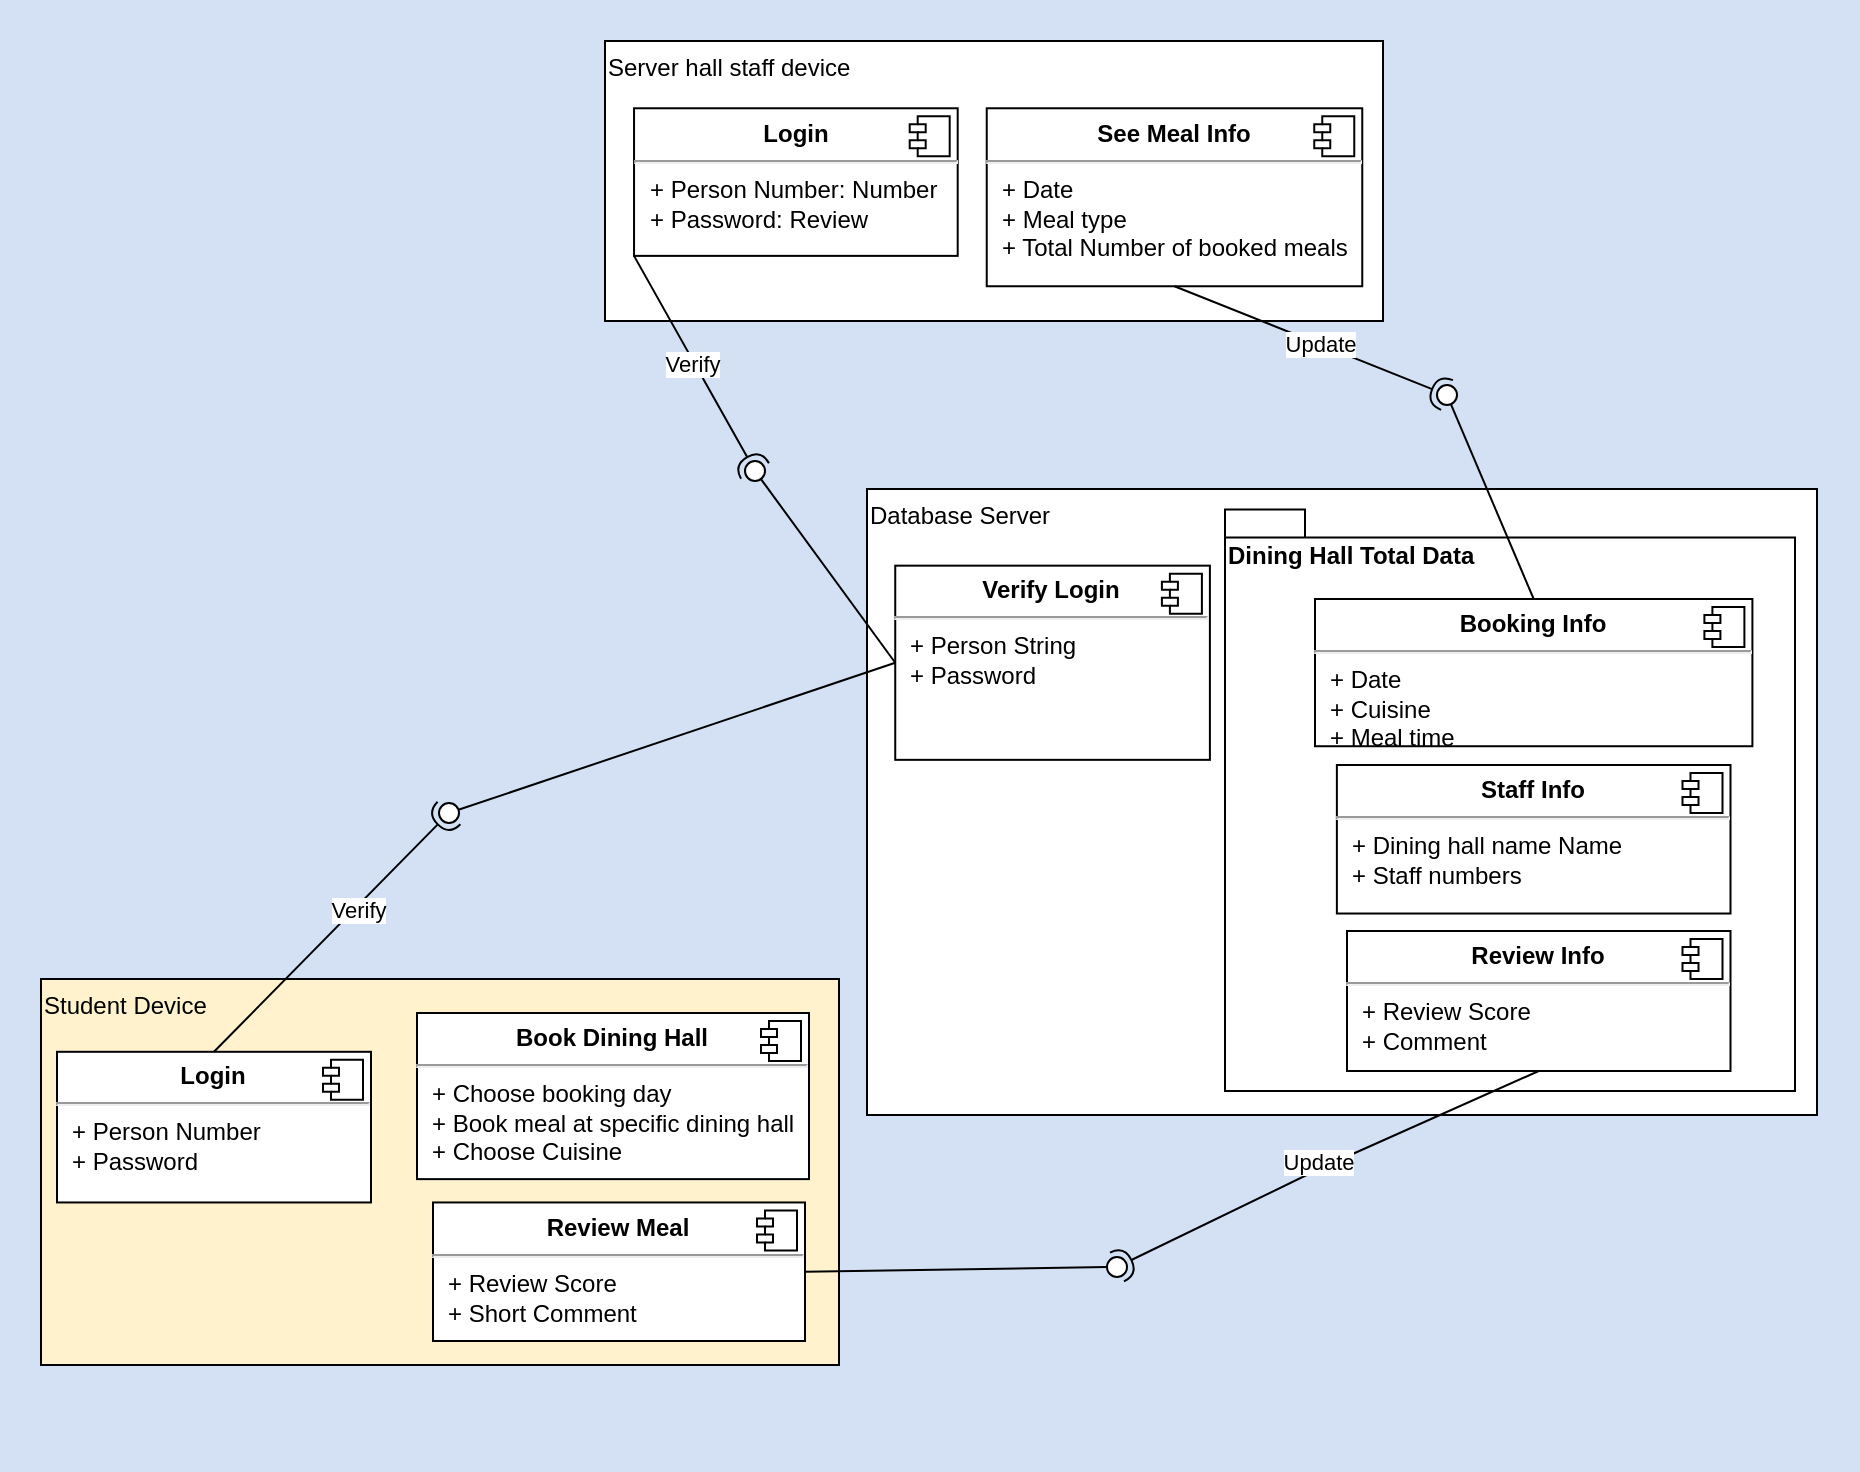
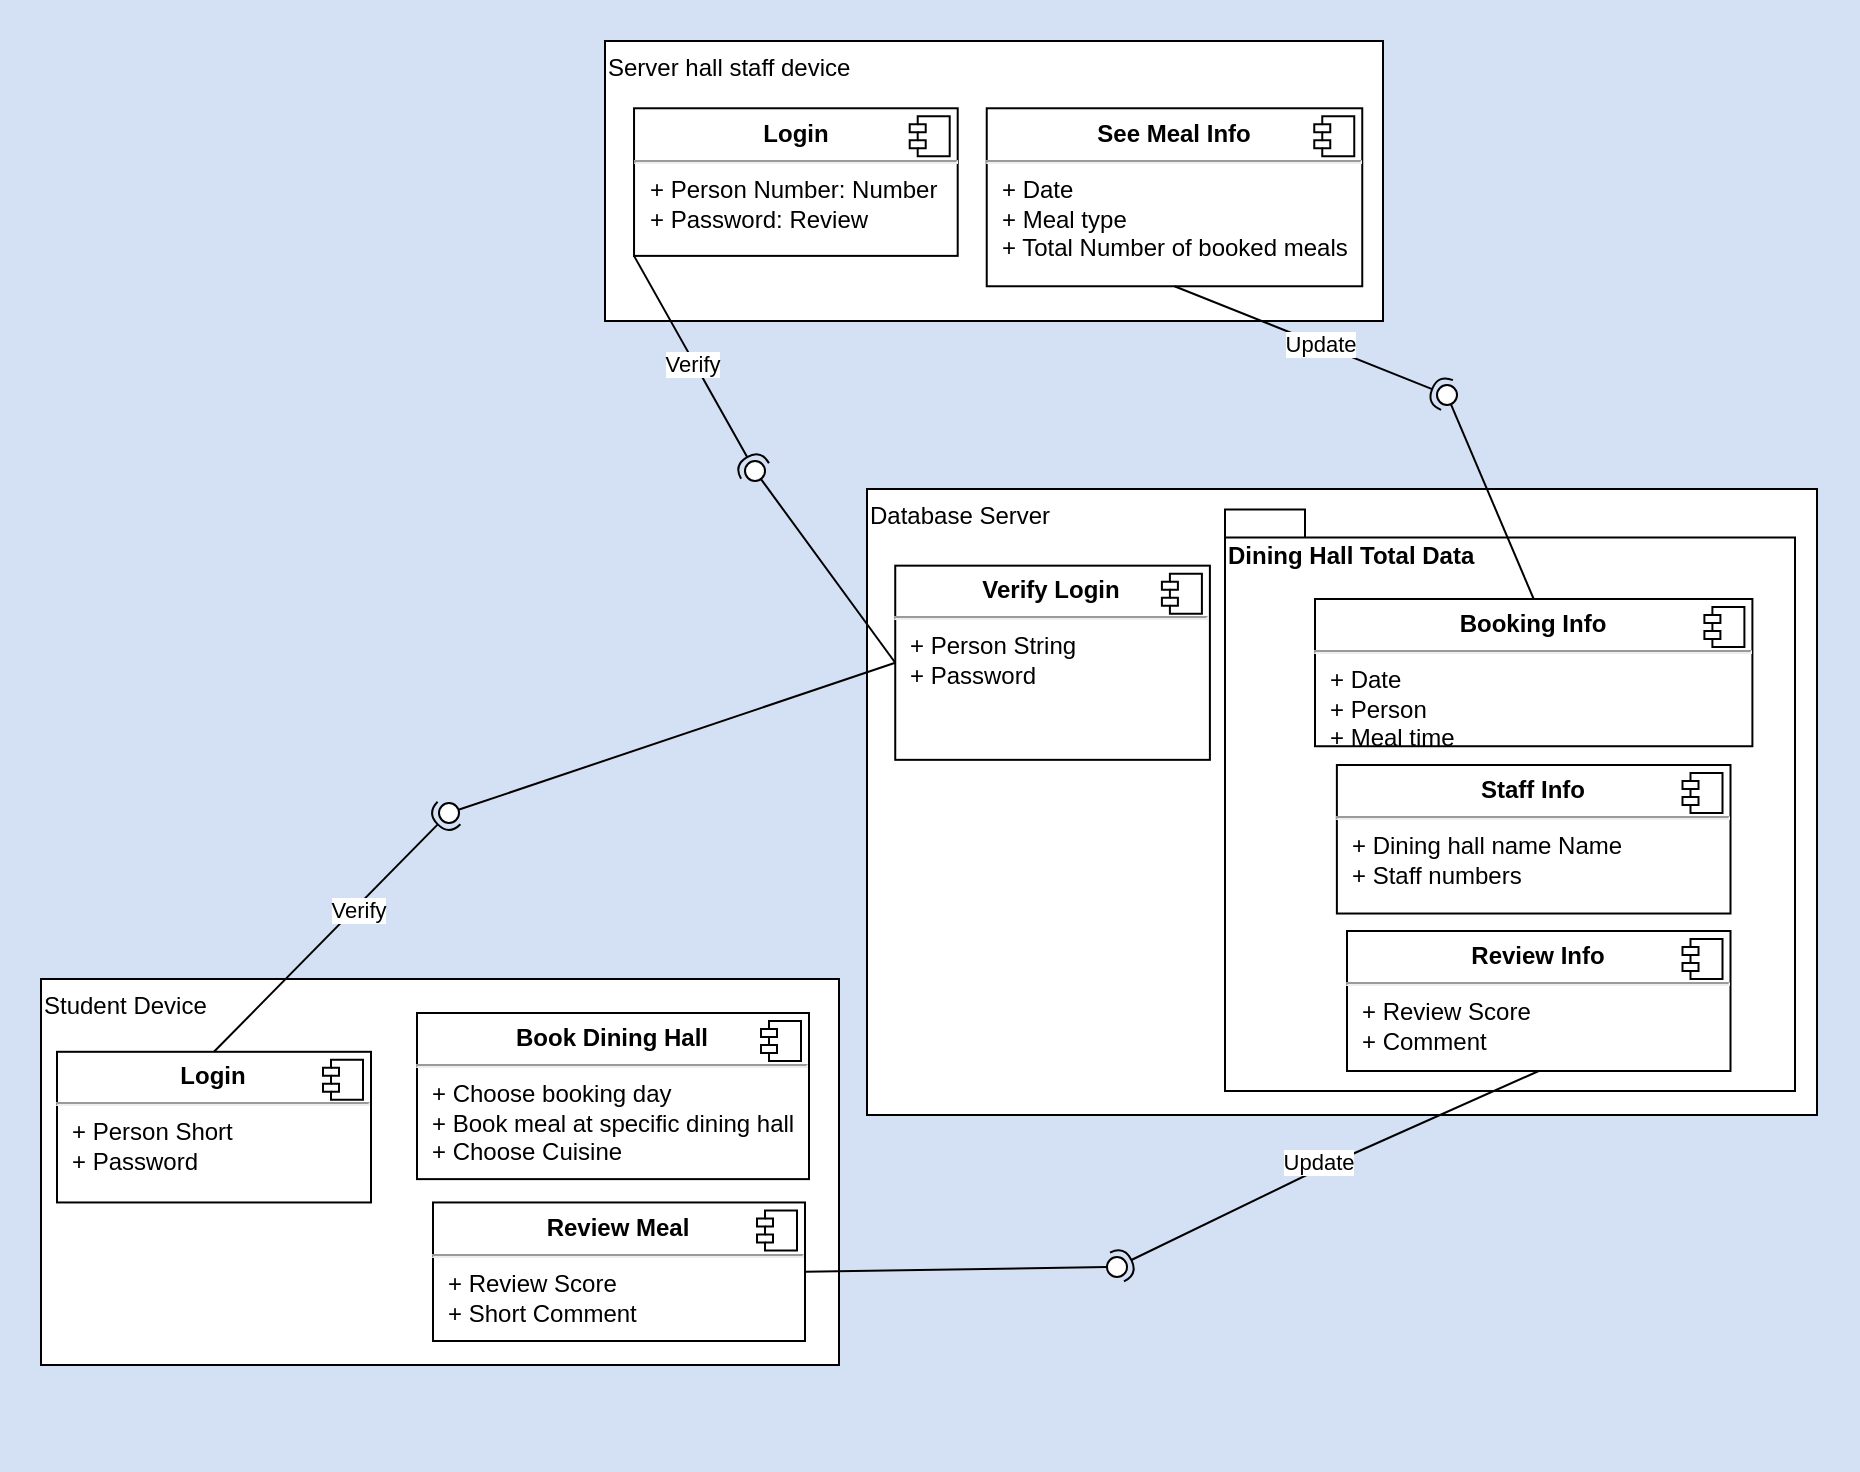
- <mxCell id="9" value="&lt;p style=&quot;margin: 0px ; margin-top: 6px ; text-align: center&quot;&gt;&lt;b&gt;Booking Info&lt;/b&gt;&lt;/p&gt;&lt;hr&gt;&lt;p style=&quot;margin: 0px ; margin-left: 8px&quot;&gt;+ Date&lt;/p&gt;&lt;p style=&quot;margin: 0px ; margin-left: 8px&quot;&gt;+ Cuisine&amp;nbsp;&lt;/p&gt;&lt;p style=&quot;margin: 0px ; margin-left: 8px&quot;&gt;+ Meal time&lt;/p&gt;" style="align=left;overflow=fill;html=1;dropTarget=0;" parent="2" vertex="1"><mxGeometry x="224" y="55" width="218.7" height="73.62" as="geometry" /></mxCell>
+ <mxCell id="9" value="&lt;p style=&quot;margin: 0px ; margin-top: 6px ; text-align: center&quot;&gt;&lt;b&gt;Booking Info&lt;/b&gt;&lt;/p&gt;&lt;hr&gt;&lt;p style=&quot;margin: 0px ; margin-left: 8px&quot;&gt;+ Date&lt;/p&gt;&lt;p style=&quot;margin: 0px ; margin-left: 8px&quot;&gt;+ Person&amp;nbsp;&lt;/p&gt;&lt;p style=&quot;margin: 0px ; margin-left: 8px&quot;&gt;+ Meal time&lt;/p&gt;" style="align=left;overflow=fill;html=1;dropTarget=0;" parent="2" vertex="1"><mxGeometry x="224" y="55" width="218.7" height="73.62" as="geometry" /></mxCell>
- <mxCell id="15" value="Student Device" style="rounded=0;whiteSpace=wrap;html=1;verticalAlign=top;align=left;fillColor=#fff2cc;" parent="14" vertex="1"><mxGeometry width="399" height="193" as="geometry" /></mxCell>
+ <mxCell id="15" value="Student Device" style="rounded=0;whiteSpace=wrap;html=1;verticalAlign=top;align=left;" parent="14" vertex="1"><mxGeometry width="399" height="193" as="geometry" /></mxCell>
- <mxCell id="16" value="&lt;p style=&quot;margin: 0px ; margin-top: 6px ; text-align: center&quot;&gt;&lt;b&gt;Login&lt;/b&gt;&lt;/p&gt;&lt;hr&gt;&lt;p style=&quot;margin: 0px ; margin-left: 8px&quot;&gt;+ Person Number&lt;br&gt;+ Password&lt;/p&gt;" style="align=left;overflow=fill;html=1;dropTarget=0;" parent="14" vertex="1"><mxGeometry x="8" y="36.397" width="157" height="75.331" as="geometry" /></mxCell>
+ <mxCell id="16" value="&lt;p style=&quot;margin: 0px ; margin-top: 6px ; text-align: center&quot;&gt;&lt;b&gt;Login&lt;/b&gt;&lt;/p&gt;&lt;hr&gt;&lt;p style=&quot;margin: 0px ; margin-left: 8px&quot;&gt;+ Person Short&lt;br&gt;+ Password&lt;/p&gt;" style="align=left;overflow=fill;html=1;dropTarget=0;" parent="14" vertex="1"><mxGeometry x="8" y="36.397" width="157" height="75.331" as="geometry" /></mxCell>
